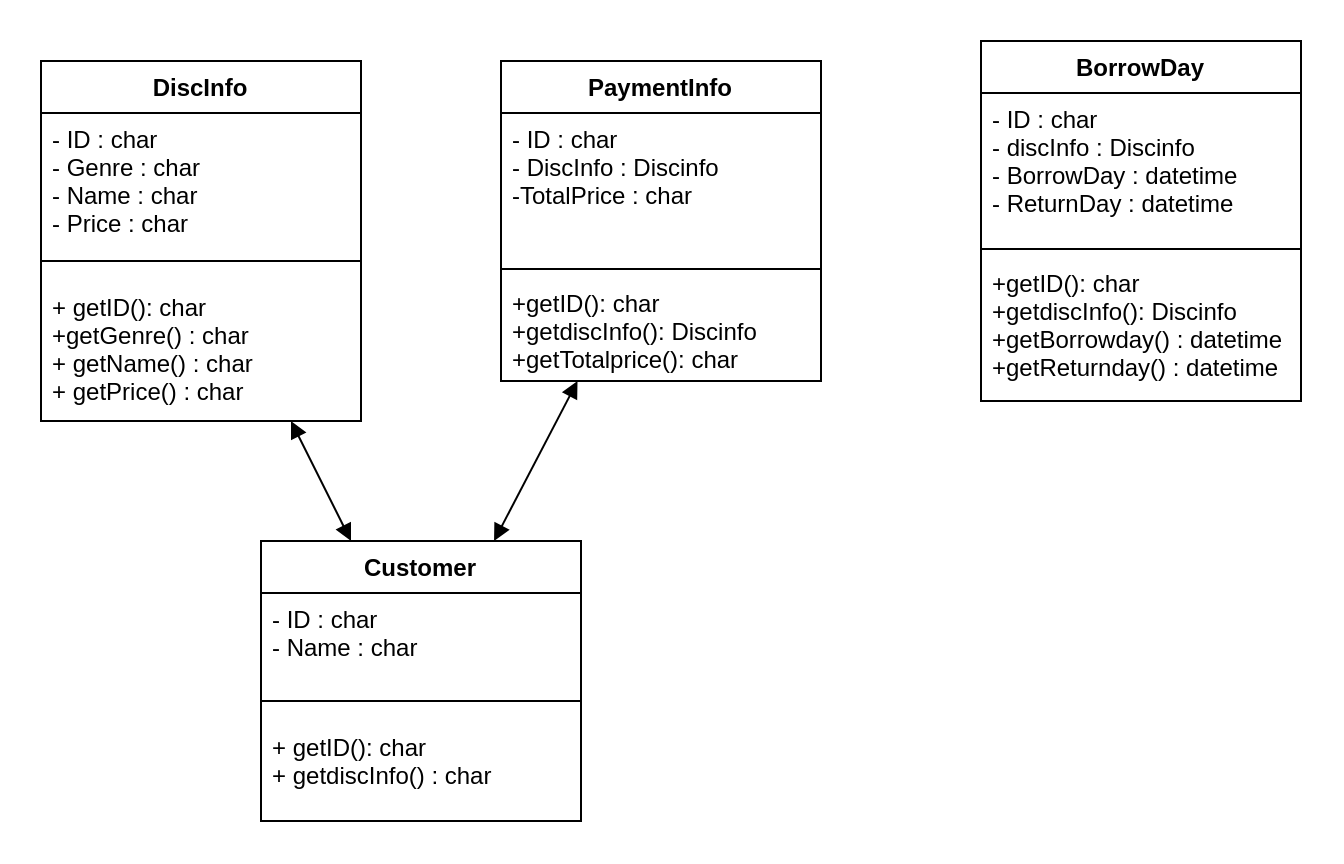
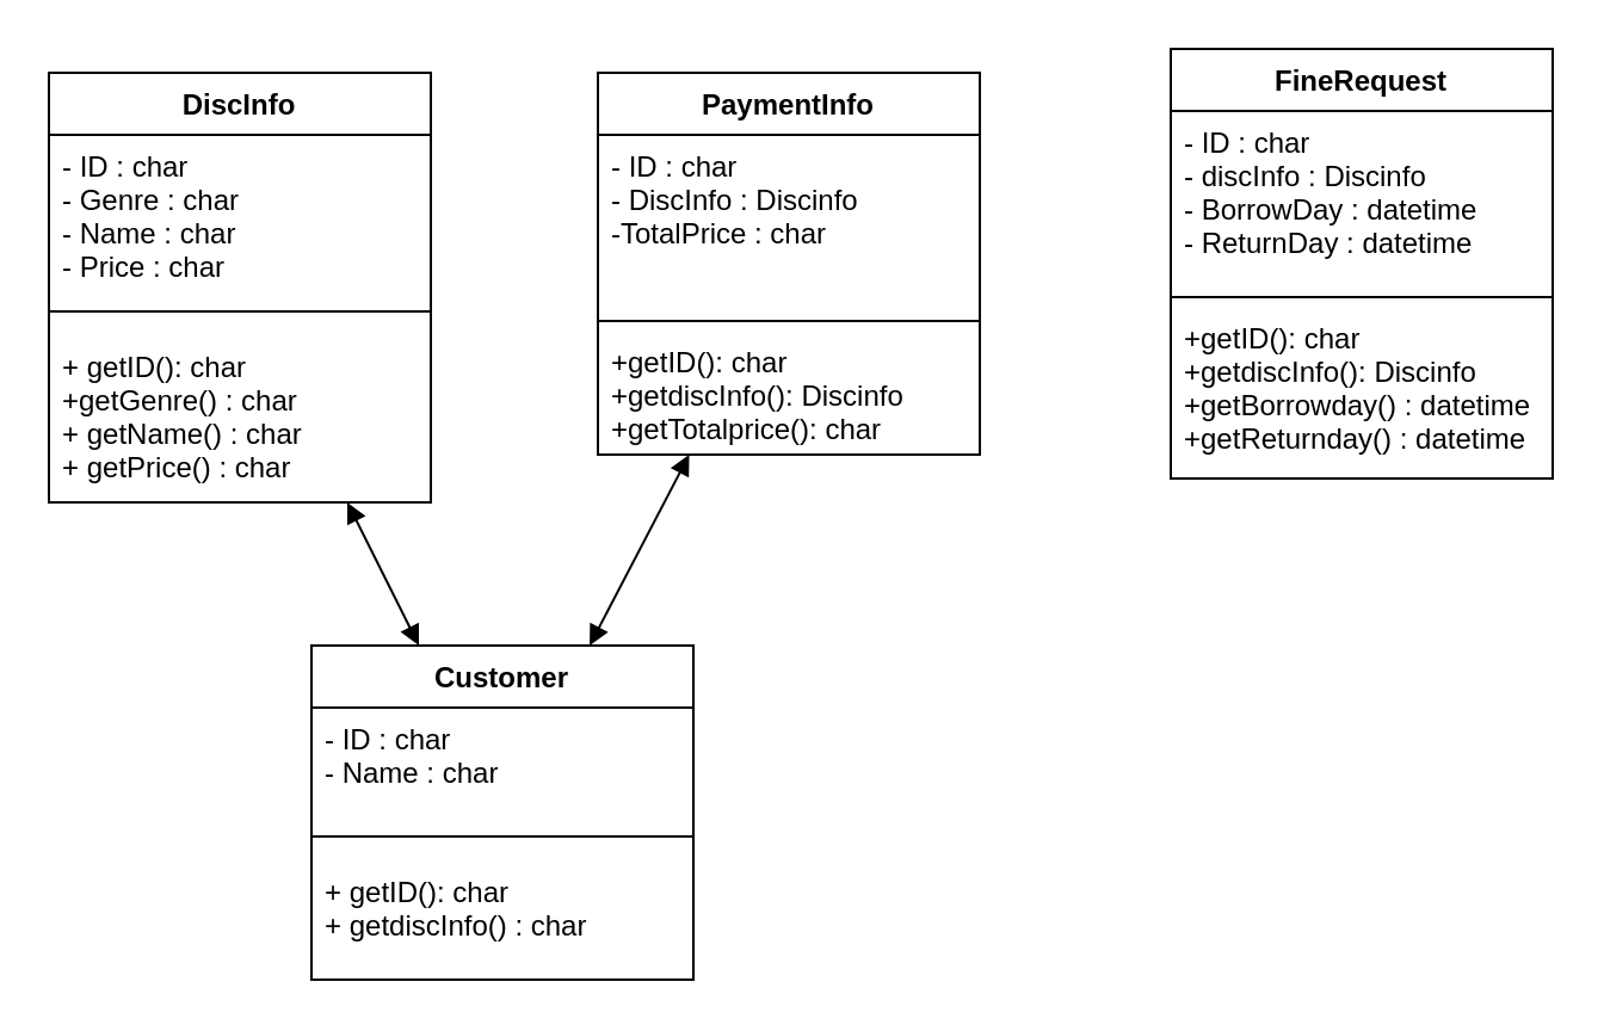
- <mxCell id="10" value="BorrowDay" style="swimlane;fontStyle=1;align=center;verticalAlign=top;childLayout=stackLayout;horizontal=1;startSize=26;horizontalStack=0;resizeParent=1;resizeParentMax=0;resizeLast=0;collapsible=1;marginBottom=0;" parent="1" vertex="1"><mxGeometry x="490" y="20" width="160" height="180" as="geometry" /></mxCell>
+ <mxCell id="10" value="FineRequest" style="swimlane;fontStyle=1;align=center;verticalAlign=top;childLayout=stackLayout;horizontal=1;startSize=26;horizontalStack=0;resizeParent=1;resizeParentMax=0;resizeLast=0;collapsible=1;marginBottom=0;" parent="1" vertex="1"><mxGeometry x="490" y="20" width="160" height="180" as="geometry" /></mxCell>
